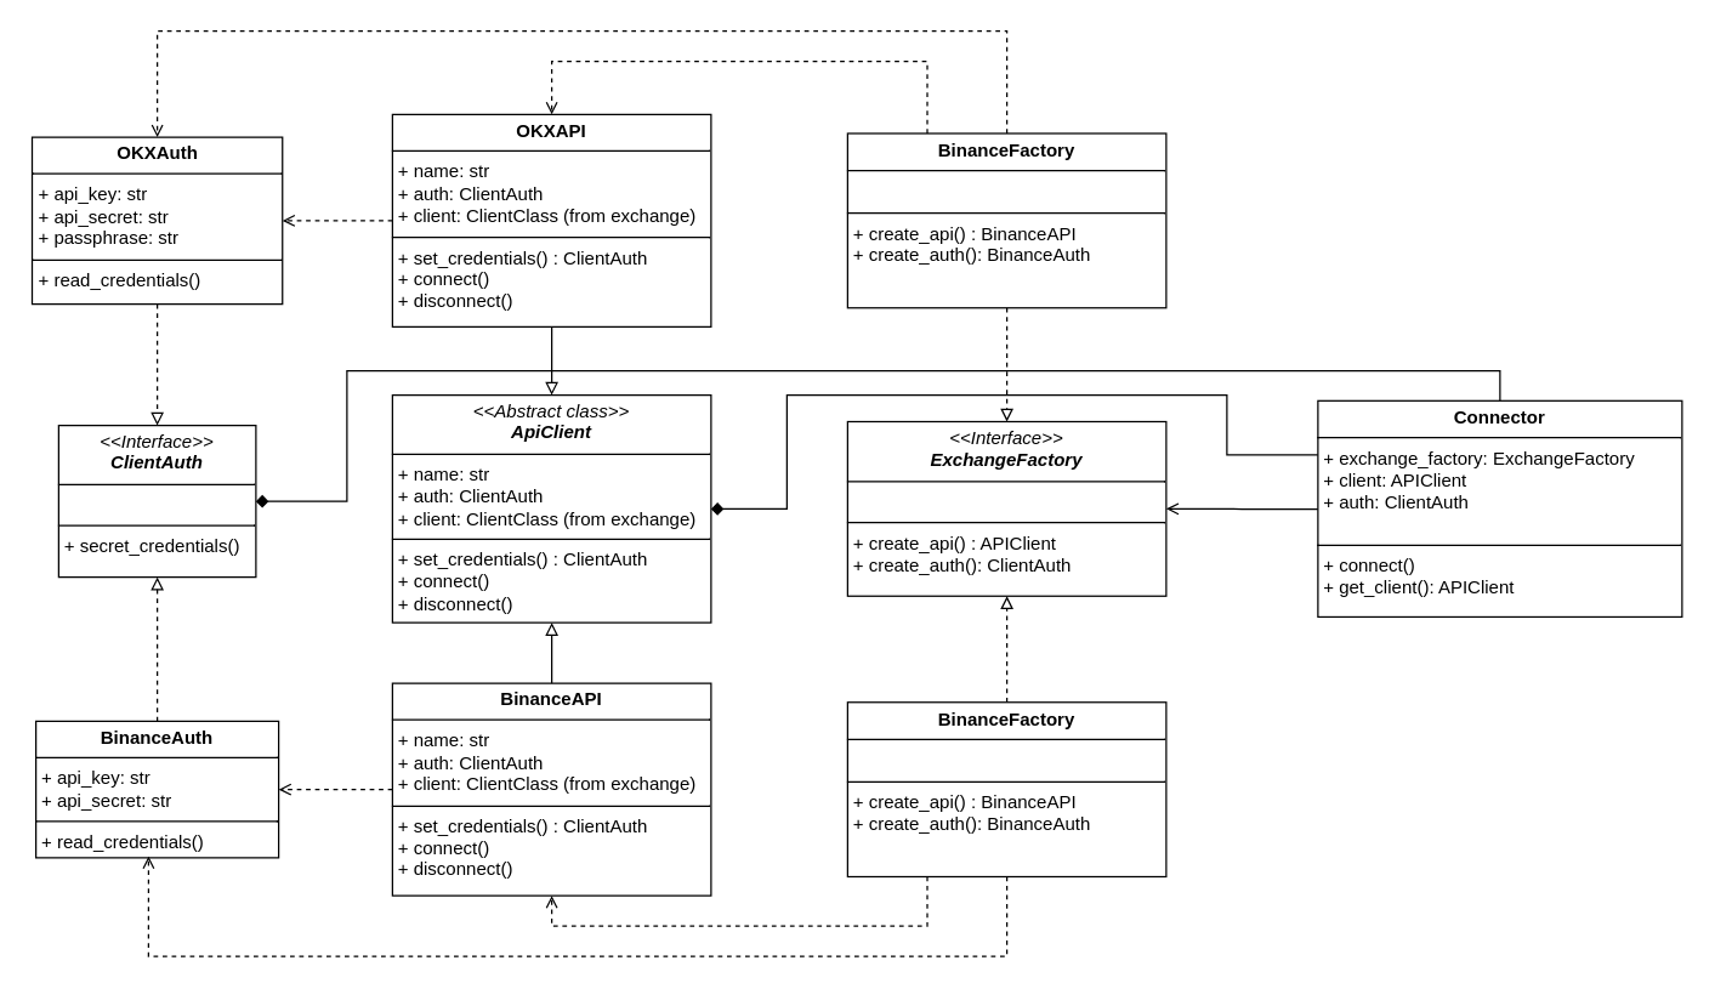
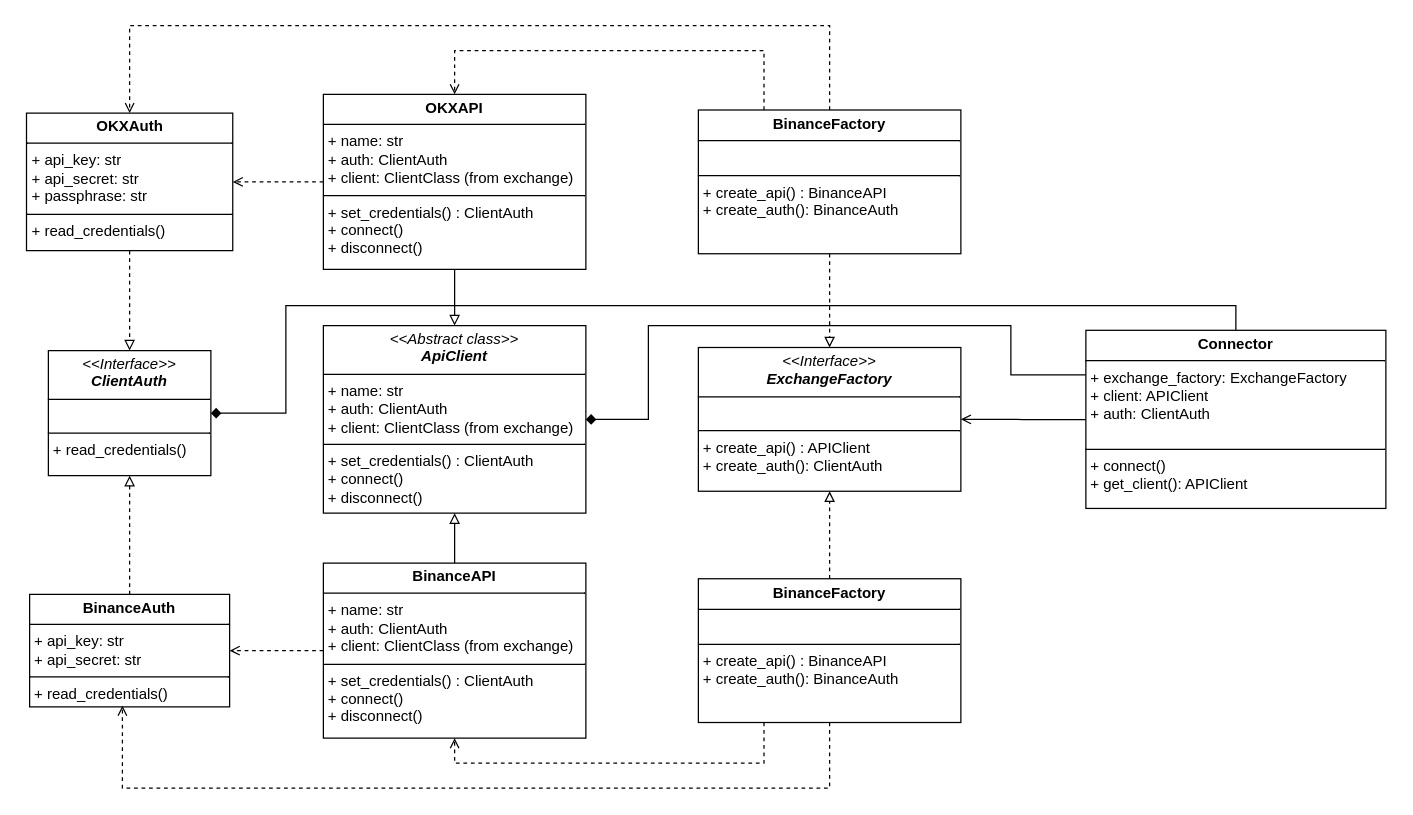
- <mxCell id="2" value="&lt;p style=&quot;margin:0px;margin-top:4px;text-align:center;&quot;&gt;&lt;i&gt;&amp;lt;&amp;lt;Interface&amp;gt;&amp;gt;&lt;/i&gt;&lt;br&gt;&lt;b&gt;&lt;i&gt;ClientAuth&lt;/i&gt;&lt;/b&gt;&lt;/p&gt;&lt;hr size=&quot;1&quot; style=&quot;border-style:solid;&quot;&gt;&lt;p style=&quot;margin:0px;margin-left:4px;&quot;&gt;&lt;br&gt;&lt;/p&gt;&lt;hr size=&quot;1&quot; style=&quot;border-style:solid;&quot;&gt;&lt;p style=&quot;margin:0px;margin-left:4px;&quot;&gt;+ secret_credentials()&lt;br&gt;&lt;/p&gt;" style="verticalAlign=top;align=left;overflow=fill;html=1;whiteSpace=wrap;" vertex="1" parent="1"><mxGeometry x="38" y="280" width="130" height="100" as="geometry" /></mxCell>
+ <mxCell id="2" value="&lt;p style=&quot;margin:0px;margin-top:4px;text-align:center;&quot;&gt;&lt;i&gt;&amp;lt;&amp;lt;Interface&amp;gt;&amp;gt;&lt;/i&gt;&lt;br&gt;&lt;b&gt;&lt;i&gt;ClientAuth&lt;/i&gt;&lt;/b&gt;&lt;/p&gt;&lt;hr size=&quot;1&quot; style=&quot;border-style:solid;&quot;&gt;&lt;p style=&quot;margin:0px;margin-left:4px;&quot;&gt;&lt;br&gt;&lt;/p&gt;&lt;hr size=&quot;1&quot; style=&quot;border-style:solid;&quot;&gt;&lt;p style=&quot;margin:0px;margin-left:4px;&quot;&gt;+ read_credentials()&lt;br&gt;&lt;/p&gt;" style="verticalAlign=top;align=left;overflow=fill;html=1;whiteSpace=wrap;" vertex="1" parent="1"><mxGeometry x="38" y="280" width="130" height="100" as="geometry" /></mxCell>
